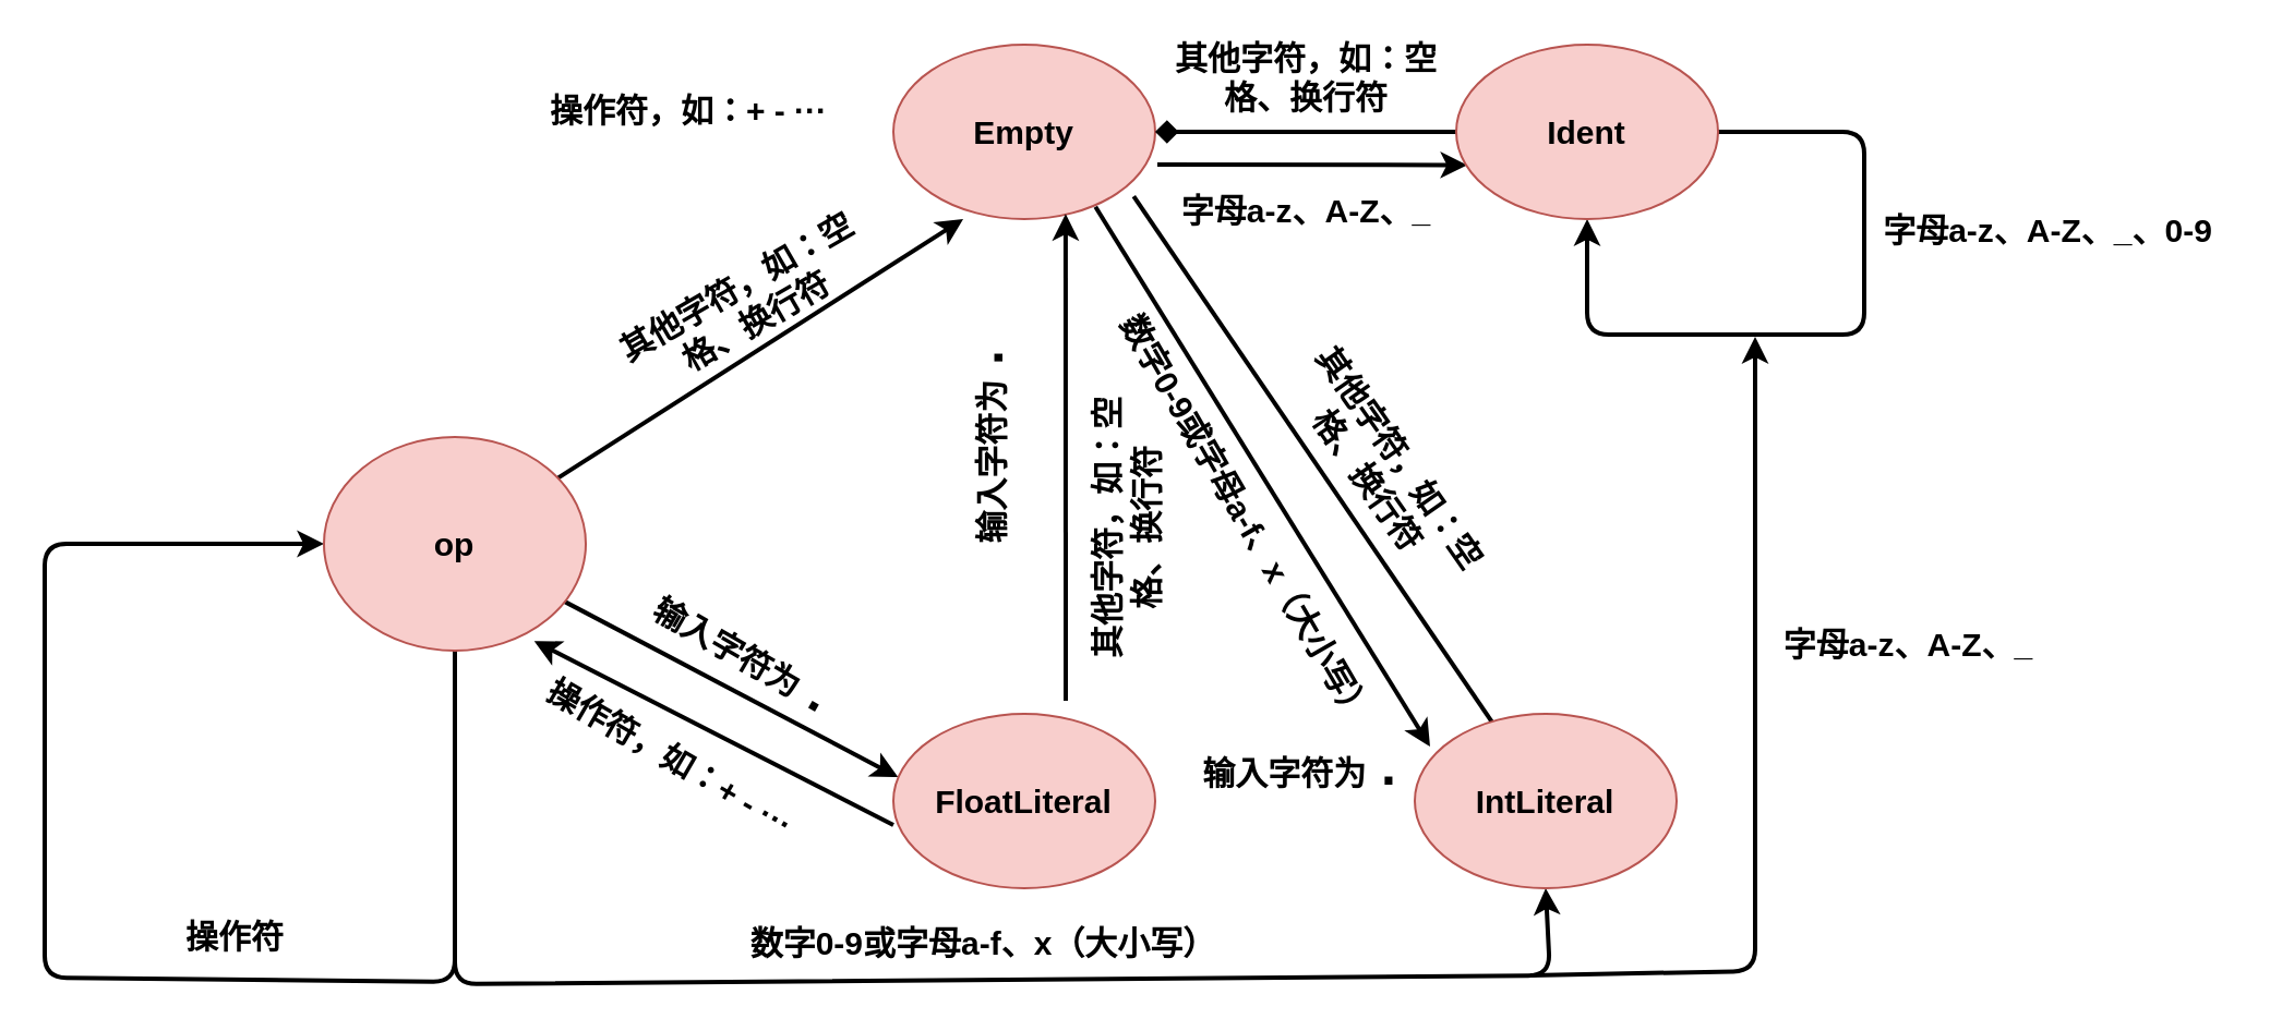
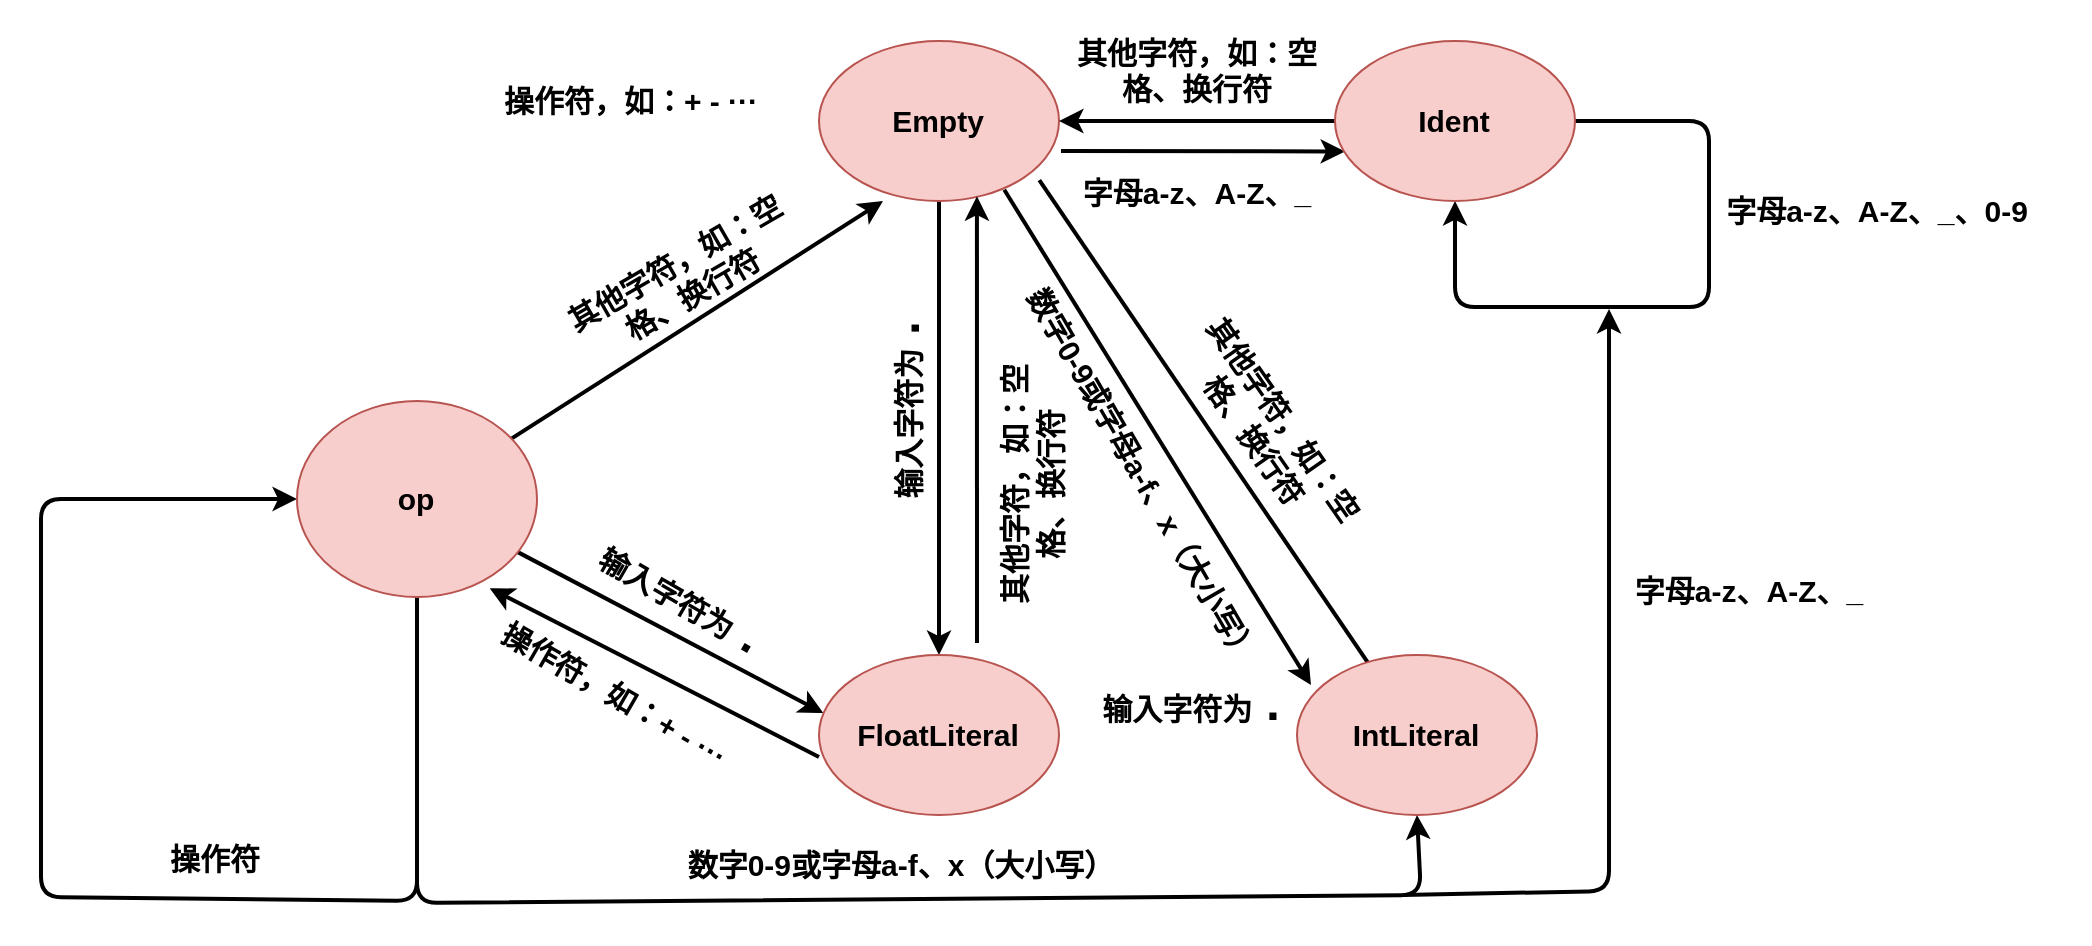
- <mxCell id="6" style="edgeStyle=none;html=1;entryX=1;entryY=0.5;entryDx=0;entryDy=0;strokeWidth=2;fontSize=15;endArrow=diamond;" edge="1" parent="1" source="8" target="5"><mxGeometry relative="1" as="geometry" /></mxCell>
+ <mxCell id="6" style="edgeStyle=none;html=1;entryX=1;entryY=0.5;entryDx=0;entryDy=0;strokeWidth=2;fontSize=15;" edge="1" parent="1" source="8" target="5"><mxGeometry relative="1" as="geometry" /></mxCell>
+ <mxCell id="2" style="edgeStyle=none;html=1;entryX=0.5;entryY=0;entryDx=0;entryDy=0;strokeWidth=2;fontSize=15;" edge="1" parent="1" source="5" target="16"><mxGeometry relative="1" as="geometry" /></mxCell>
